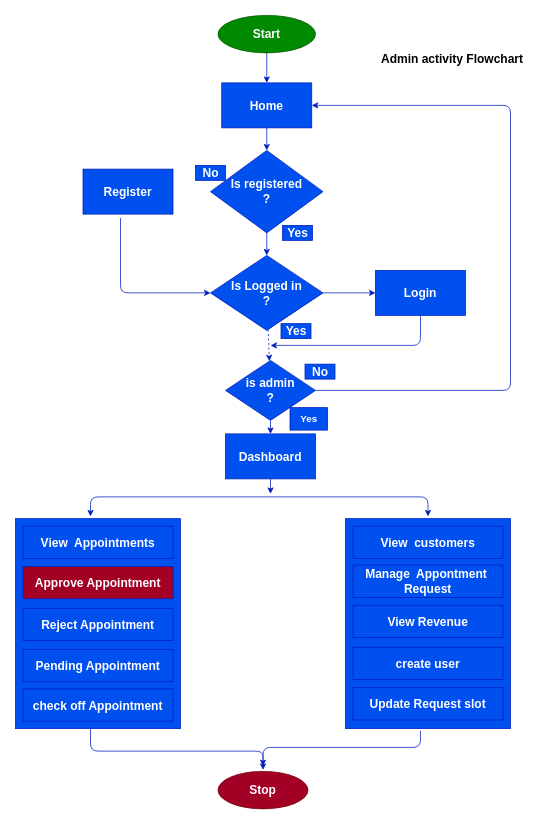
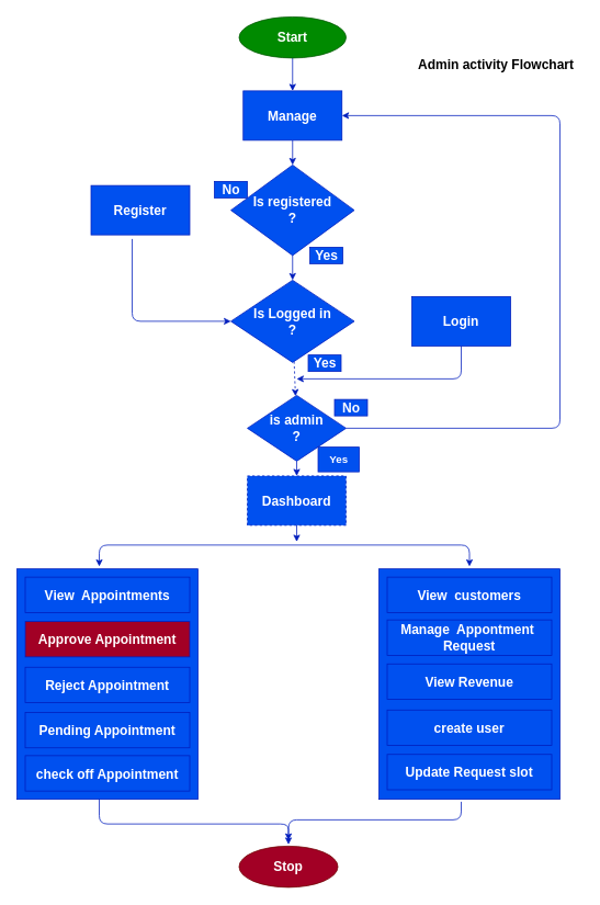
- <mxCell id="5" value="Home" style="whiteSpace=wrap;html=1;fontStyle=1;fontSize=16;fillColor=#0050ef;fontColor=#ffffff;strokeColor=#001DBC;" parent="1" vertex="1"><mxGeometry x="295" y="110" width="120" height="60" as="geometry" /></mxCell>
+ <mxCell id="5" value="Manage" style="whiteSpace=wrap;html=1;fontStyle=1;fontSize=16;fillColor=#0050ef;fontColor=#ffffff;strokeColor=#001DBC;" parent="1" vertex="1"><mxGeometry x="295" y="110" width="120" height="60" as="geometry" /></mxCell>
- <mxCell id="10" value="" style="edgeStyle=none;html=1;fontStyle=1;fontSize=16;fillColor=#0050ef;strokeColor=#001DBC;" parent="1" source="12" target="17" edge="1"><mxGeometry relative="1" as="geometry" /></mxCell>
- <mxCell id="29" value="Dashboard" style="whiteSpace=wrap;html=1;fontStyle=1;fontSize=16;fillColor=#0050ef;fontColor=#ffffff;strokeColor=#001DBC;" parent="1" vertex="1"><mxGeometry x="300" y="578" width="120" height="60" as="geometry" /></mxCell>
+ <mxCell id="29" value="Dashboard" style="whiteSpace=wrap;html=1;fontStyle=1;fontSize=16;fillColor=#0050ef;fontColor=#ffffff;strokeColor=#001DBC;dashed=1;" parent="1" vertex="1"><mxGeometry x="300" y="578" width="120" height="60" as="geometry" /></mxCell>
